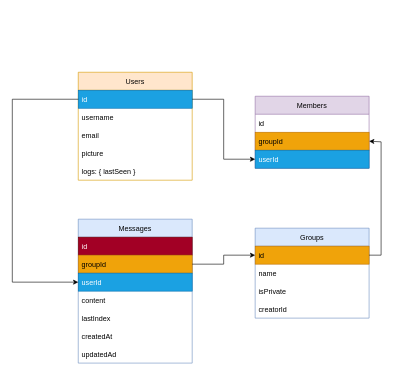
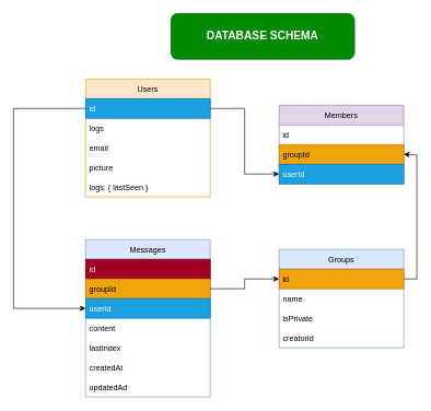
+ <mxCell id="29" value="&lt;font style=&quot;font-size: 17px;&quot;&gt;&lt;b&gt;DATABASE SCHEMA&lt;/b&gt;&lt;/font&gt;" style="rounded=1;whiteSpace=wrap;html=1;fillColor=#008a00;fontColor=#ffffff;strokeColor=#005700;" vertex="1" parent="1"><mxGeometry x="260" y="20" width="280" height="70" as="geometry" /></mxCell>
- <mxCell id="4" value="username" style="text;strokeColor=none;fillColor=none;align=left;verticalAlign=middle;spacingLeft=4;spacingRight=4;overflow=hidden;points=[[0,0.5],[1,0.5]];portConstraint=eastwest;rotatable=0;" vertex="1" parent="2"><mxGeometry y="60" width="190" height="30" as="geometry" /></mxCell>
+ <mxCell id="4" value="logs" style="text;strokeColor=none;fillColor=none;align=left;verticalAlign=middle;spacingLeft=4;spacingRight=4;overflow=hidden;points=[[0,0.5],[1,0.5]];portConstraint=eastwest;rotatable=0;" vertex="1" parent="2"><mxGeometry y="60" width="190" height="30" as="geometry" /></mxCell>
